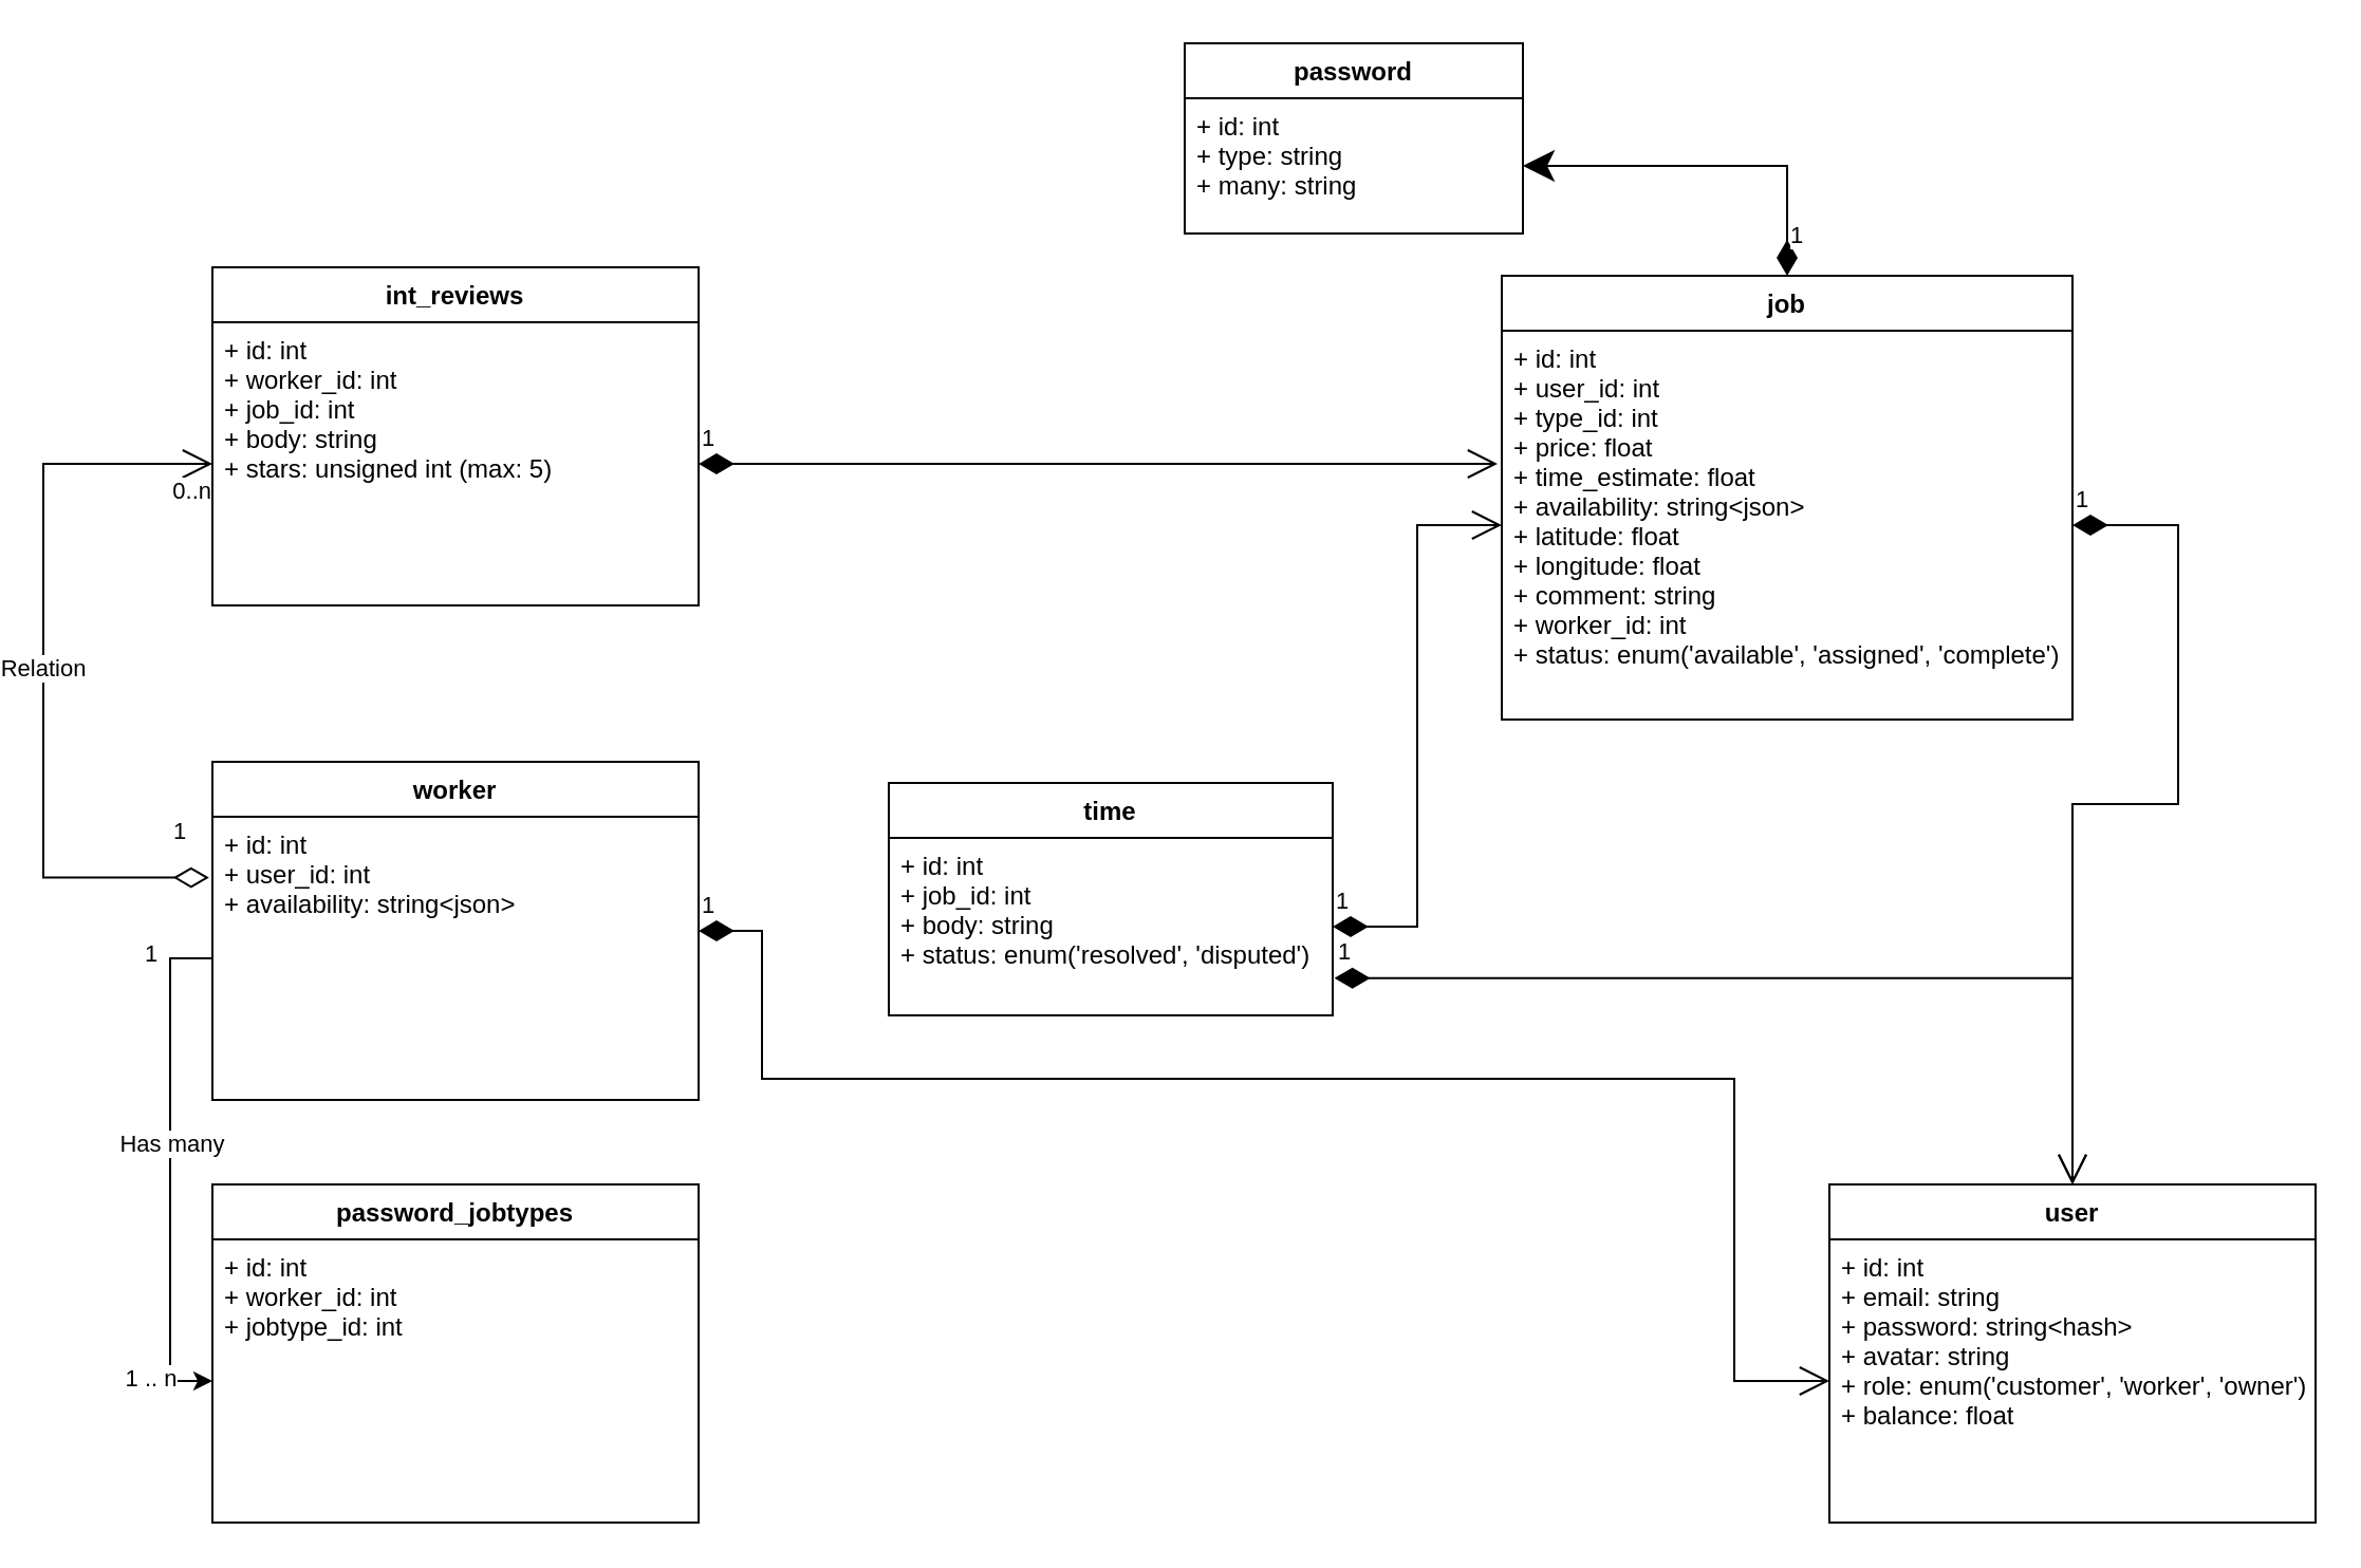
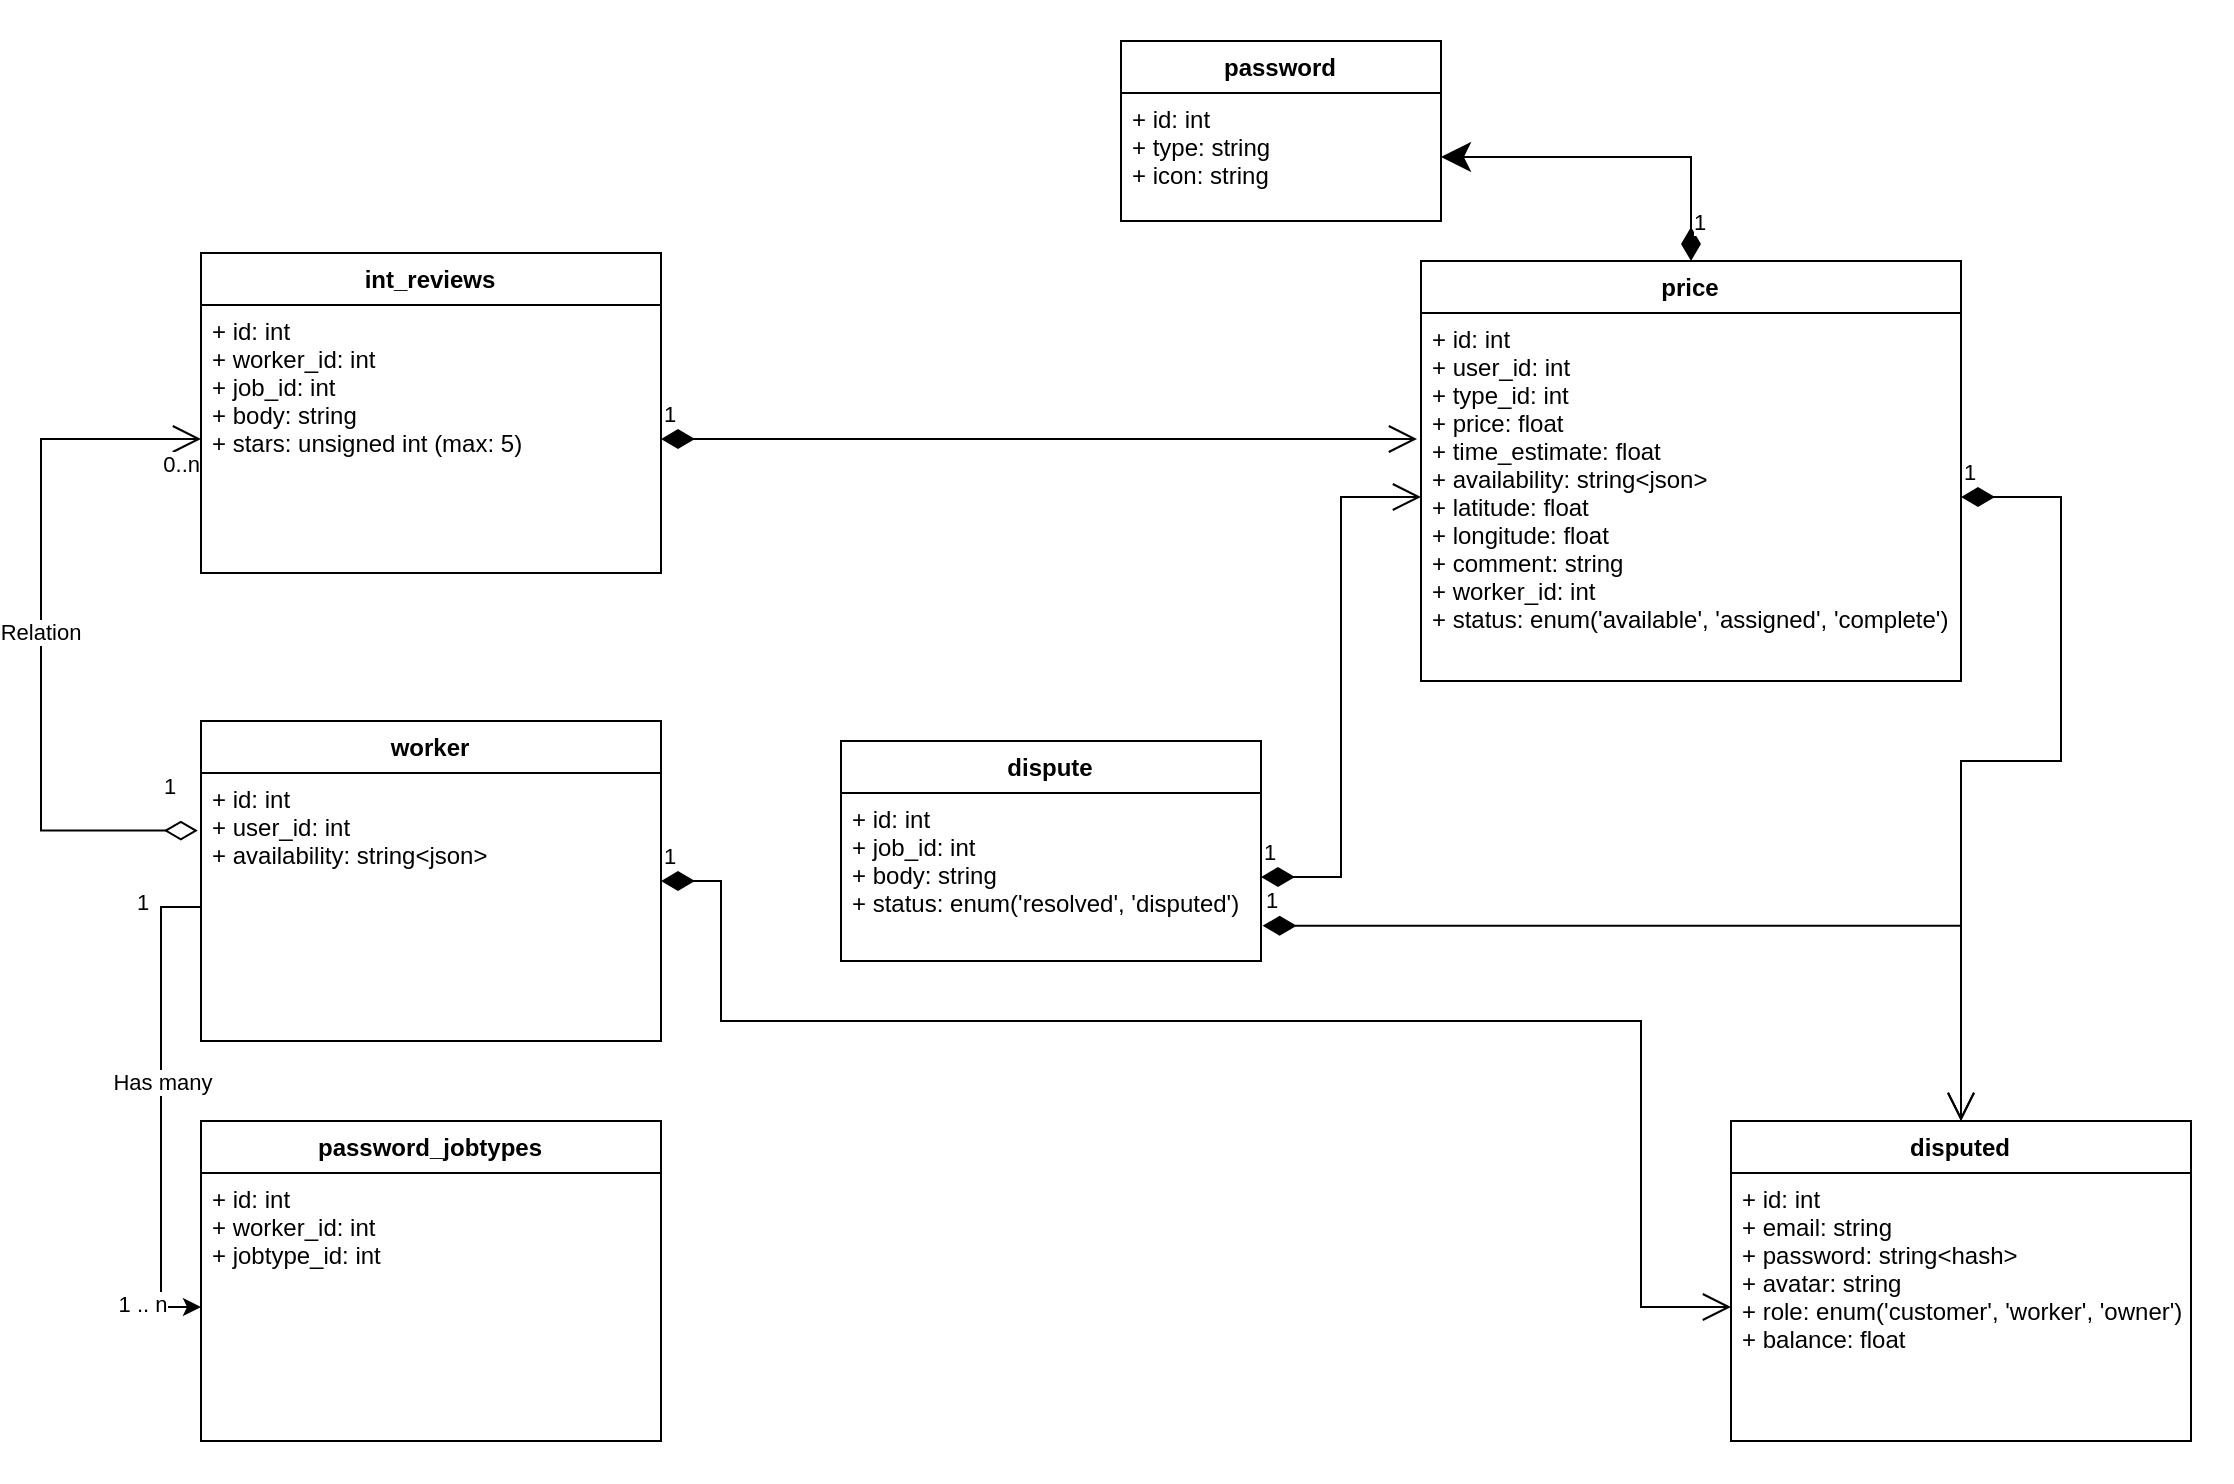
- <mxCell id="3" value="+ id: int&#10;+ type: string&#10;+ many: string&#10;" style="text;strokeColor=none;fillColor=none;align=left;verticalAlign=top;spacingLeft=4;spacingRight=4;overflow=hidden;rotatable=0;points=[[0,0.5],[1,0.5]];portConstraint=eastwest;" vertex="1" parent="2"><mxGeometry y="26" width="160" height="64" as="geometry" /></mxCell>
+ <mxCell id="3" value="+ id: int&#10;+ type: string&#10;+ icon: string&#10;" style="text;strokeColor=none;fillColor=none;align=left;verticalAlign=top;spacingLeft=4;spacingRight=4;overflow=hidden;rotatable=0;points=[[0,0.5],[1,0.5]];portConstraint=eastwest;" vertex="1" parent="2"><mxGeometry y="26" width="160" height="64" as="geometry" /></mxCell>
- <mxCell id="6" value="job" style="swimlane;fontStyle=1;align=center;verticalAlign=top;childLayout=stackLayout;horizontal=1;startSize=26;horizontalStack=0;resizeParent=1;resizeParentMax=0;resizeLast=0;collapsible=1;marginBottom=0;" vertex="1" parent="1"><mxGeometry x="710" y="130" width="270" height="210" as="geometry" /></mxCell>
+ <mxCell id="6" value="price" style="swimlane;fontStyle=1;align=center;verticalAlign=top;childLayout=stackLayout;horizontal=1;startSize=26;horizontalStack=0;resizeParent=1;resizeParentMax=0;resizeLast=0;collapsible=1;marginBottom=0;" vertex="1" parent="1"><mxGeometry x="710" y="130" width="270" height="210" as="geometry" /></mxCell>
- <mxCell id="16" value="time" style="swimlane;fontStyle=1;align=center;verticalAlign=top;childLayout=stackLayout;horizontal=1;startSize=26;horizontalStack=0;resizeParent=1;resizeParentMax=0;resizeLast=0;collapsible=1;marginBottom=0;" vertex="1" parent="1"><mxGeometry x="420" y="370" width="210" height="110" as="geometry" /></mxCell>
+ <mxCell id="16" value="dispute" style="swimlane;fontStyle=1;align=center;verticalAlign=top;childLayout=stackLayout;horizontal=1;startSize=26;horizontalStack=0;resizeParent=1;resizeParentMax=0;resizeLast=0;collapsible=1;marginBottom=0;" vertex="1" parent="1"><mxGeometry x="420" y="370" width="210" height="110" as="geometry" /></mxCell>
- <mxCell id="4" value="user" style="swimlane;fontStyle=1;align=center;verticalAlign=top;childLayout=stackLayout;horizontal=1;startSize=26;horizontalStack=0;resizeParent=1;resizeParentMax=0;resizeLast=0;collapsible=1;marginBottom=0;" vertex="1" parent="1"><mxGeometry x="865" y="560" width="230" height="160" as="geometry" /></mxCell>
+ <mxCell id="4" value="disputed" style="swimlane;fontStyle=1;align=center;verticalAlign=top;childLayout=stackLayout;horizontal=1;startSize=26;horizontalStack=0;resizeParent=1;resizeParentMax=0;resizeLast=0;collapsible=1;marginBottom=0;" vertex="1" parent="1"><mxGeometry x="865" y="560" width="230" height="160" as="geometry" /></mxCell>
